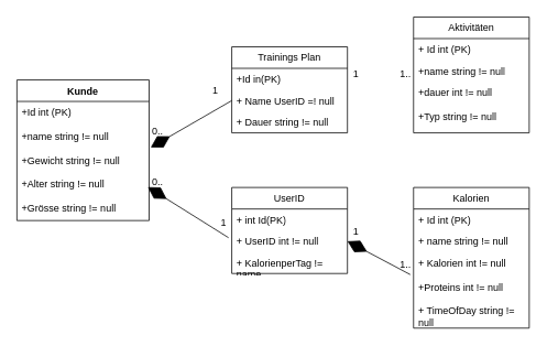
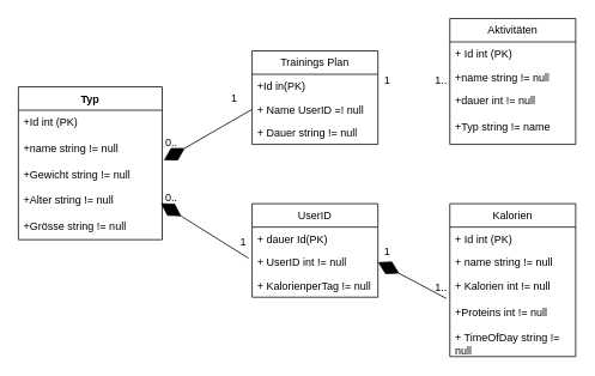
- <mxCell id="6" value="Kunde" style="swimlane;fontStyle=1;align=center;verticalAlign=top;childLayout=stackLayout;horizontal=1;startSize=26;horizontalStack=0;resizeParent=1;resizeParentMax=0;resizeLast=0;collapsible=1;marginBottom=0;whiteSpace=wrap;html=1;" vertex="1" parent="1"><mxGeometry x="20" y="96" width="160" height="170" as="geometry"><mxRectangle x="323" y="480" width="80" height="30" as="alternateBounds" /></mxGeometry></mxCell>
+ <mxCell id="6" value="Typ" style="swimlane;fontStyle=1;align=center;verticalAlign=top;childLayout=stackLayout;horizontal=1;startSize=26;horizontalStack=0;resizeParent=1;resizeParentMax=0;resizeLast=0;collapsible=1;marginBottom=0;whiteSpace=wrap;html=1;" vertex="1" parent="1"><mxGeometry x="20" y="96" width="160" height="170" as="geometry"><mxRectangle x="323" y="480" width="80" height="30" as="alternateBounds" /></mxGeometry></mxCell>
- <mxCell id="12" value="+dauer int != null&lt;div&gt;&lt;br&gt;&lt;/div&gt;&lt;div&gt;+Typ string != null&lt;/div&gt;" style="text;strokeColor=none;fillColor=none;align=left;verticalAlign=top;spacingLeft=4;spacingRight=4;overflow=hidden;rotatable=0;points=[[0,0.5],[1,0.5]];portConstraint=eastwest;whiteSpace=wrap;html=1;" vertex="1" parent="9"><mxGeometry y="78" width="140" height="62" as="geometry" /></mxCell>
+ <mxCell id="12" value="+dauer int != null&lt;div&gt;&lt;br&gt;&lt;/div&gt;&lt;div&gt;+Typ string != name&lt;/div&gt;" style="text;strokeColor=none;fillColor=none;align=left;verticalAlign=top;spacingLeft=4;spacingRight=4;overflow=hidden;rotatable=0;points=[[0,0.5],[1,0.5]];portConstraint=eastwest;whiteSpace=wrap;html=1;" vertex="1" parent="9"><mxGeometry y="78" width="140" height="62" as="geometry" /></mxCell>
- <mxCell id="14" value="+ int Id(PK)" style="text;strokeColor=none;fillColor=none;align=left;verticalAlign=top;spacingLeft=4;spacingRight=4;overflow=hidden;rotatable=0;points=[[0,0.5],[1,0.5]];portConstraint=eastwest;whiteSpace=wrap;html=1;" vertex="1" parent="13"><mxGeometry y="26" width="140" height="26" as="geometry" /></mxCell>
+ <mxCell id="14" value="+ dauer Id(PK)" style="text;strokeColor=none;fillColor=none;align=left;verticalAlign=top;spacingLeft=4;spacingRight=4;overflow=hidden;rotatable=0;points=[[0,0.5],[1,0.5]];portConstraint=eastwest;whiteSpace=wrap;html=1;" vertex="1" parent="13"><mxGeometry y="26" width="140" height="26" as="geometry" /></mxCell>
- <mxCell id="16" value="+ KalorienperTag != name" style="text;strokeColor=none;fillColor=none;align=left;verticalAlign=top;spacingLeft=4;spacingRight=4;overflow=hidden;rotatable=0;points=[[0,0.5],[1,0.5]];portConstraint=eastwest;whiteSpace=wrap;html=1;" vertex="1" parent="13"><mxGeometry y="78" width="140" height="26" as="geometry" /></mxCell>
+ <mxCell id="16" value="+ KalorienperTag != null" style="text;strokeColor=none;fillColor=none;align=left;verticalAlign=top;spacingLeft=4;spacingRight=4;overflow=hidden;rotatable=0;points=[[0,0.5],[1,0.5]];portConstraint=eastwest;whiteSpace=wrap;html=1;" vertex="1" parent="13"><mxGeometry y="78" width="140" height="26" as="geometry" /></mxCell>
